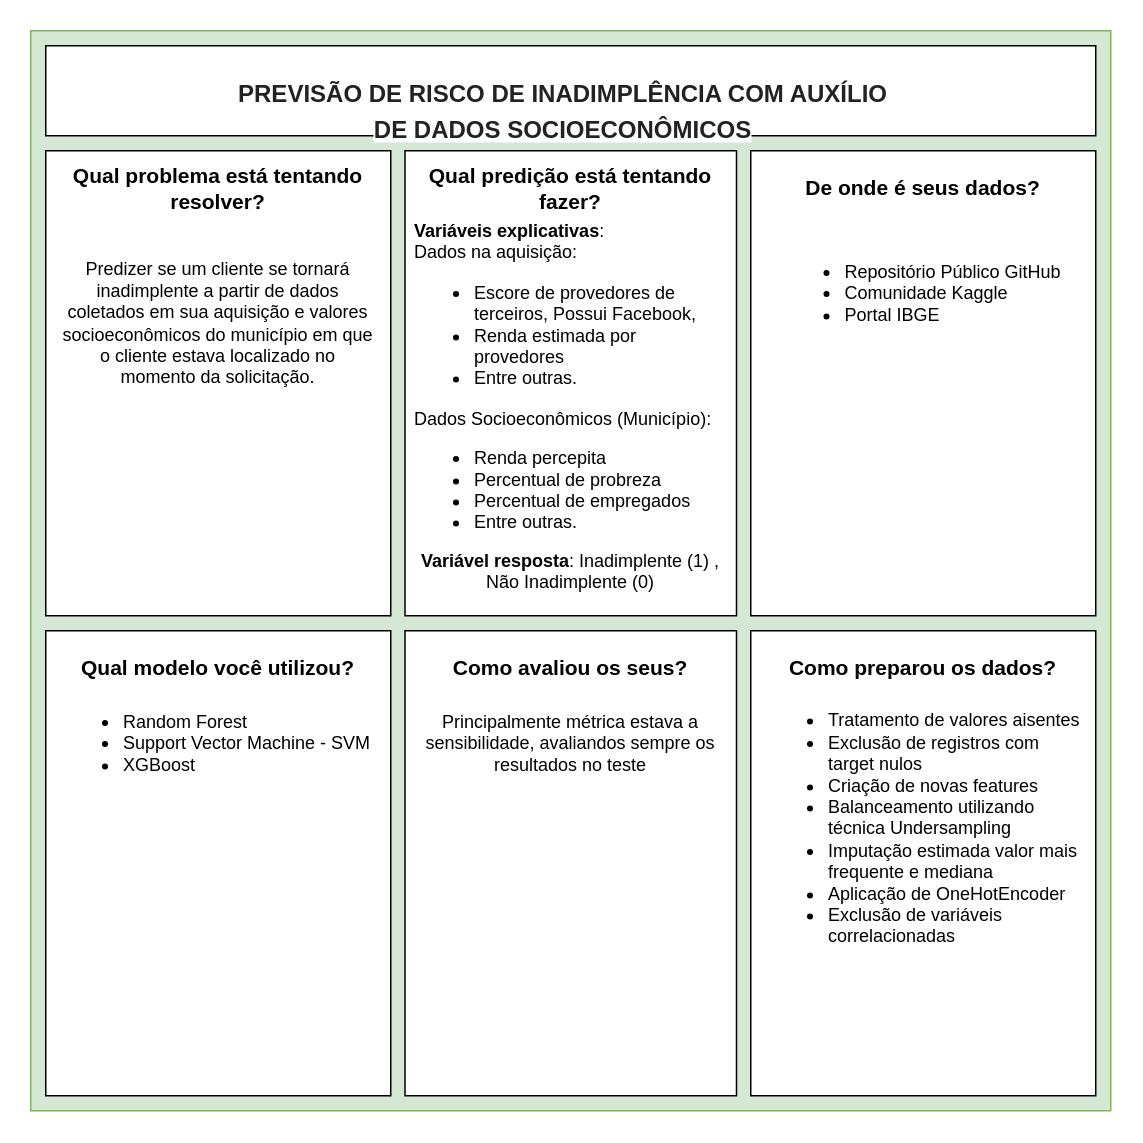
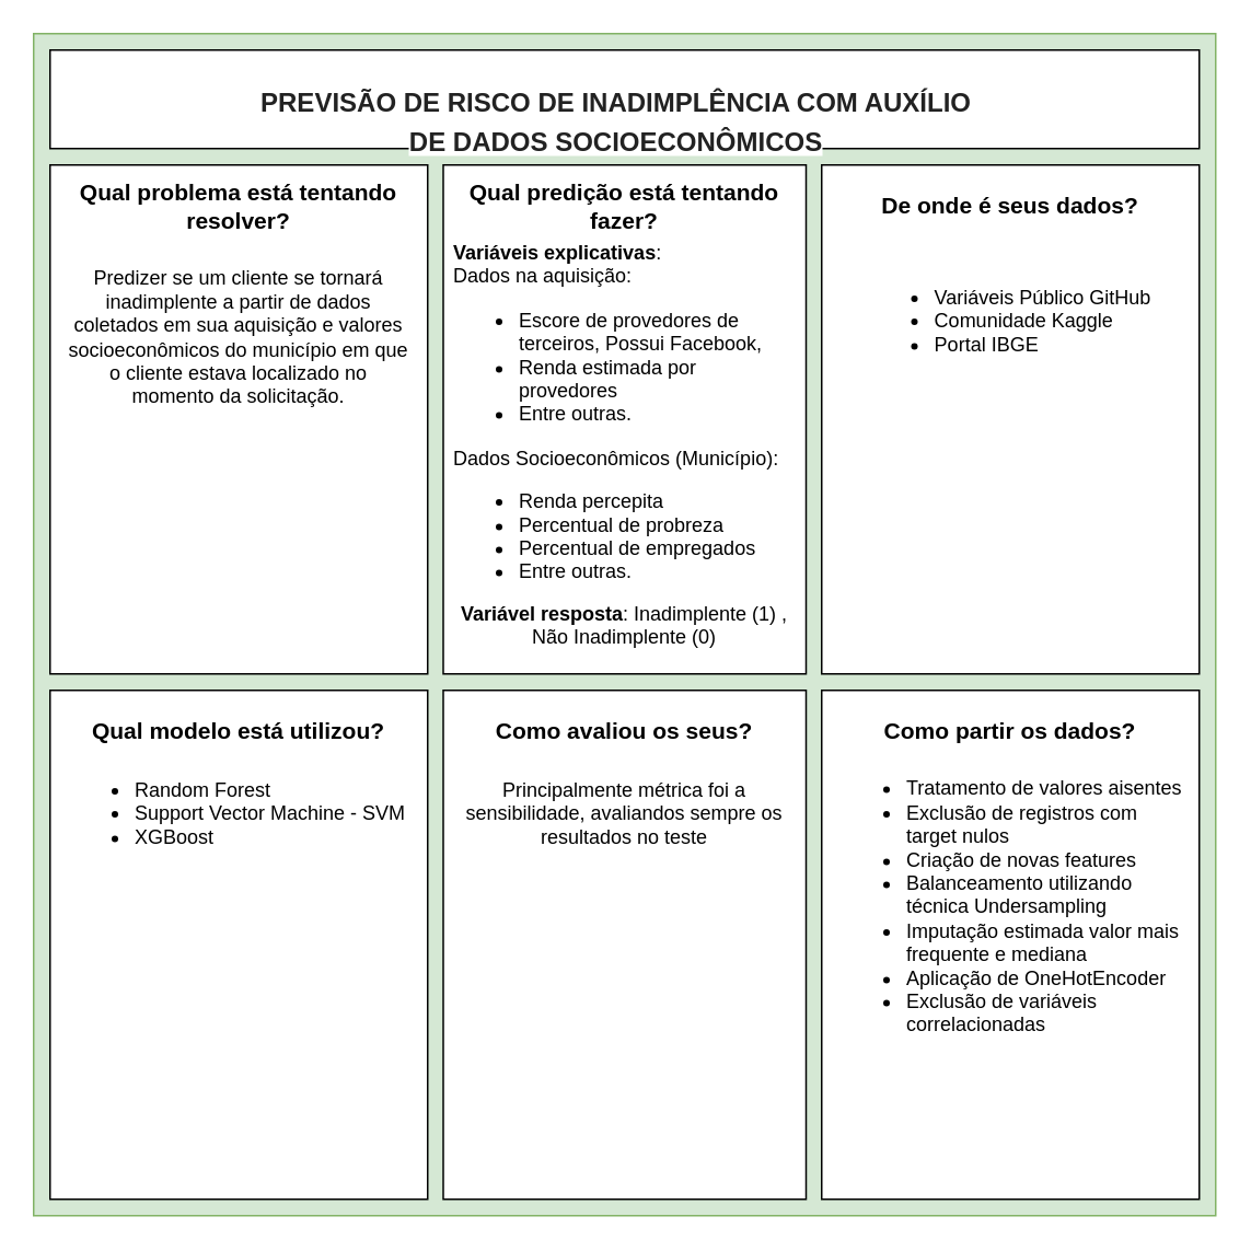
- <mxCell id="17" value="&lt;ul&gt;&lt;li&gt;Repositório Público GitHub&lt;/li&gt;&lt;li style=&quot;text-align: left&quot;&gt;Comunidade Kaggle&lt;/li&gt;&lt;li style=&quot;text-align: left&quot;&gt;Portal IBGE&lt;/li&gt;&lt;/ul&gt;" style="text;html=1;strokeColor=none;fillColor=none;align=center;verticalAlign=middle;whiteSpace=wrap;rounded=0;" parent="1" vertex="1"><mxGeometry x="510" y="160" width="210" height="70" as="geometry" /></mxCell>
+ <mxCell id="17" value="&lt;ul&gt;&lt;li&gt;Variáveis Público GitHub&lt;/li&gt;&lt;li style=&quot;text-align: left&quot;&gt;Comunidade Kaggle&lt;/li&gt;&lt;li style=&quot;text-align: left&quot;&gt;Portal IBGE&lt;/li&gt;&lt;/ul&gt;" style="text;html=1;strokeColor=none;fillColor=none;align=center;verticalAlign=middle;whiteSpace=wrap;rounded=0;" parent="1" vertex="1"><mxGeometry x="510" y="160" width="210" height="70" as="geometry" /></mxCell>
- <mxCell id="11" value="&lt;font style=&quot;font-size: 12px;&quot;&gt;Predizer se um cliente se tornará inadimplente a partir de dados coletados em sua aquisição e valores socioeconômicos do município em que o cliente estava localizado no momento da solicitação.&lt;/font&gt;" style="text;html=1;strokeColor=none;fillColor=none;align=center;verticalAlign=middle;whiteSpace=wrap;rounded=0;fontSize=12;" parent="1" vertex="1"><mxGeometry x="40" y="160" width="210" height="110" as="geometry" /></mxCell>
+ <mxCell id="11" value="&lt;font style=&quot;font-size: 12px;&quot;&gt;Predizer se um cliente se tornará inadimplente a partir de dados coletados em sua aquisição e valores socioeconômicos do município em que o cliente estava localizado no momento da solicitação.&lt;/font&gt;" style="text;html=1;strokeColor=none;fillColor=none;align=center;verticalAlign=middle;whiteSpace=wrap;rounded=0;fontSize=12;" parent="1" vertex="1"><mxGeometry x="40" y="150" width="210" height="110" as="geometry" /></mxCell>
- <mxCell id="18" value="&lt;b style=&quot;font-size: 14px;&quot;&gt;Qual modelo você utilizou?&lt;/b&gt;" style="text;html=1;strokeColor=none;fillColor=none;align=center;verticalAlign=middle;whiteSpace=wrap;rounded=0;fontSize=14;" parent="1" vertex="1"><mxGeometry x="40" y="430" width="210" height="30" as="geometry" /></mxCell>
+ <mxCell id="18" value="&lt;b style=&quot;font-size: 14px;&quot;&gt;Qual modelo está utilizou?&lt;/b&gt;" style="text;html=1;strokeColor=none;fillColor=none;align=center;verticalAlign=middle;whiteSpace=wrap;rounded=0;fontSize=14;" parent="1" vertex="1"><mxGeometry x="40" y="430" width="210" height="30" as="geometry" /></mxCell>
- <mxCell id="22" value="&lt;b style=&quot;font-size: 14px;&quot;&gt;Como preparou os dados?&lt;/b&gt;" style="text;html=1;strokeColor=none;fillColor=none;align=center;verticalAlign=middle;whiteSpace=wrap;rounded=0;fontSize=14;" parent="1" vertex="1"><mxGeometry x="510" y="430" width="210" height="30" as="geometry" /></mxCell>
+ <mxCell id="22" value="&lt;b style=&quot;font-size: 14px;&quot;&gt;Como partir os dados?&lt;/b&gt;" style="text;html=1;strokeColor=none;fillColor=none;align=center;verticalAlign=middle;whiteSpace=wrap;rounded=0;fontSize=14;" parent="1" vertex="1"><mxGeometry x="510" y="430" width="210" height="30" as="geometry" /></mxCell>
- <mxCell id="21" value="Principalmente métrica estava a sensibilidade, avaliandos sempre os resultados no teste" style="text;html=1;strokeColor=none;fillColor=none;align=center;verticalAlign=middle;whiteSpace=wrap;rounded=0;" parent="1" vertex="1"><mxGeometry x="275" y="460" width="210" height="70" as="geometry" /></mxCell>
+ <mxCell id="21" value="Principalmente métrica foi a sensibilidade, avaliandos sempre os resultados no teste" style="text;html=1;strokeColor=none;fillColor=none;align=center;verticalAlign=middle;whiteSpace=wrap;rounded=0;" parent="1" vertex="1"><mxGeometry x="275" y="460" width="210" height="70" as="geometry" /></mxCell>
